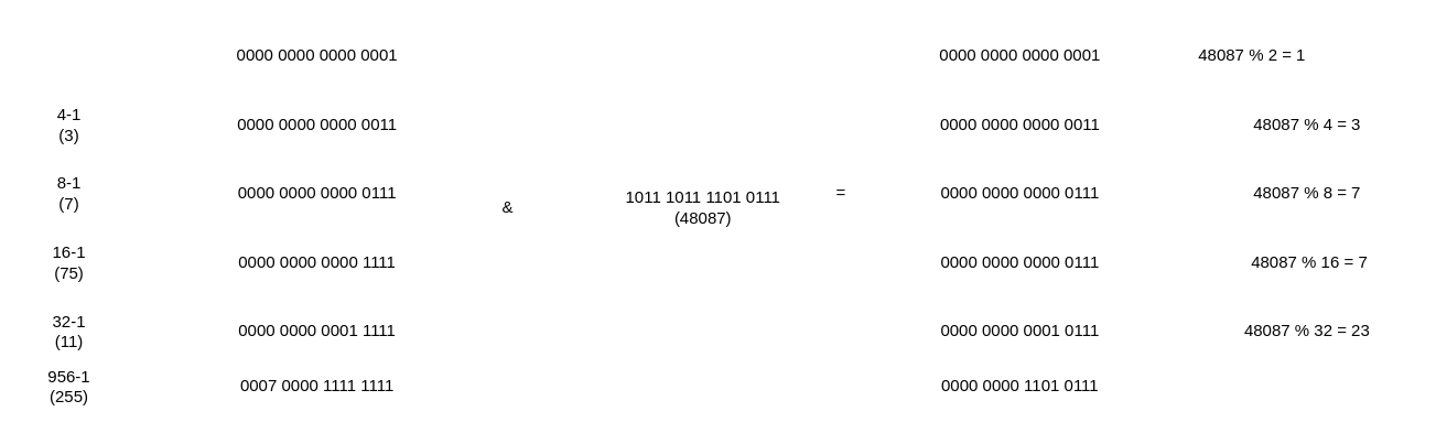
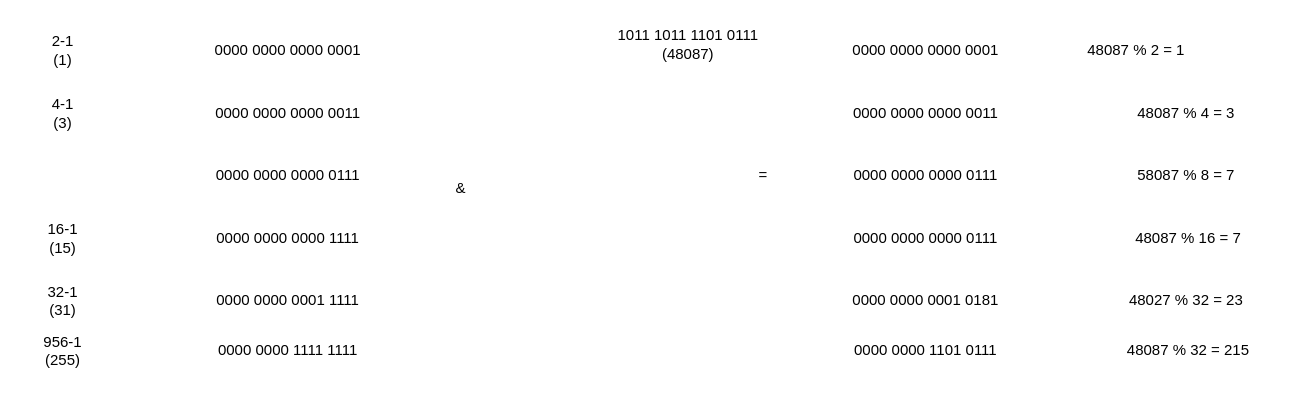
+ <mxCell id="2" value="2-1&lt;div&gt;(1)&lt;/div&gt;" style="text;html=1;align=center;verticalAlign=middle;whiteSpace=wrap;rounded=0;" vertex="1" parent="1"><mxGeometry x="20" y="20" width="60" height="40" as="geometry" /></mxCell>
- <mxCell id="4" value="8-1&lt;div&gt;(7)&lt;/div&gt;" style="text;html=1;align=center;verticalAlign=middle;whiteSpace=wrap;rounded=0;" vertex="1" parent="1"><mxGeometry x="20" y="120" width="60" height="40" as="geometry" /></mxCell>
- <mxCell id="22" value="48087&amp;nbsp;% 8 = 7&amp;nbsp;" style="text;html=1;align=center;verticalAlign=middle;whiteSpace=wrap;rounded=0;" vertex="1" parent="1"><mxGeometry x="880" y="120" width="140" height="40" as="geometry" /></mxCell>
+ <mxCell id="22" value="58087&amp;nbsp;% 8 = 7&amp;nbsp;" style="text;html=1;align=center;verticalAlign=middle;whiteSpace=wrap;rounded=0;" vertex="1" parent="1"><mxGeometry x="880" y="120" width="140" height="40" as="geometry" /></mxCell>
- <mxCell id="13" value="1011 1011 1101 0111&lt;br&gt;(48087)" style="text;html=1;align=center;verticalAlign=middle;whiteSpace=wrap;rounded=0;" vertex="1" parent="1"><mxGeometry x="440" y="130" width="140" height="40" as="geometry" /></mxCell>
+ <mxCell id="13" value="1011 1011 1101 0111&lt;br&gt;(48087)" style="text;html=1;align=center;verticalAlign=middle;whiteSpace=wrap;rounded=0;" vertex="1" parent="1"><mxGeometry x="480" y="15" width="140" height="40" as="geometry" /></mxCell>
- <mxCell id="5" value="16-1&lt;div&gt;(75)&lt;/div&gt;" style="text;html=1;align=center;verticalAlign=middle;whiteSpace=wrap;rounded=0;" vertex="1" parent="1"><mxGeometry x="20" y="170" width="60" height="40" as="geometry" /></mxCell>
+ <mxCell id="5" value="16-1&lt;div&gt;(15)&lt;/div&gt;" style="text;html=1;align=center;verticalAlign=middle;whiteSpace=wrap;rounded=0;" vertex="1" parent="1"><mxGeometry x="20" y="170" width="60" height="40" as="geometry" /></mxCell>
- <mxCell id="6" value="32-1&lt;div&gt;(11)&lt;/div&gt;" style="text;html=1;align=center;verticalAlign=middle;whiteSpace=wrap;rounded=0;" vertex="1" parent="1"><mxGeometry x="20" y="220" width="60" height="40" as="geometry" /></mxCell>
+ <mxCell id="6" value="32-1&lt;div&gt;(31)&lt;/div&gt;" style="text;html=1;align=center;verticalAlign=middle;whiteSpace=wrap;rounded=0;" vertex="1" parent="1"><mxGeometry x="20" y="220" width="60" height="40" as="geometry" /></mxCell>
- <mxCell id="18" value="0000 0000 0001 0111" style="text;html=1;align=center;verticalAlign=middle;whiteSpace=wrap;rounded=0;" vertex="1" parent="1"><mxGeometry x="670" y="220" width="140" height="40" as="geometry" /></mxCell>
+ <mxCell id="18" value="0000 0000 0001 0181" style="text;html=1;align=center;verticalAlign=middle;whiteSpace=wrap;rounded=0;" vertex="1" parent="1"><mxGeometry x="670" y="220" width="140" height="40" as="geometry" /></mxCell>
- <mxCell id="24" value="48087&amp;nbsp;% 32 = 23&amp;nbsp;" style="text;html=1;align=center;verticalAlign=middle;whiteSpace=wrap;rounded=0;" vertex="1" parent="1"><mxGeometry x="880" y="220" width="140" height="40" as="geometry" /></mxCell>
+ <mxCell id="24" value="48027&amp;nbsp;% 32 = 23&amp;nbsp;" style="text;html=1;align=center;verticalAlign=middle;whiteSpace=wrap;rounded=0;" vertex="1" parent="1"><mxGeometry x="880" y="220" width="140" height="40" as="geometry" /></mxCell>
- <mxCell id="26" value="&lt;span style=&quot;&quot;&gt;0007 0000&amp;nbsp;&lt;/span&gt;1111 1111" style="text;html=1;align=center;verticalAlign=middle;whiteSpace=wrap;rounded=0;" vertex="1" parent="1"><mxGeometry x="160" y="260" width="140" height="40" as="geometry" /></mxCell>
+ <mxCell id="26" value="&lt;span style=&quot;&quot;&gt;0000 0000&amp;nbsp;&lt;/span&gt;1111 1111" style="text;html=1;align=center;verticalAlign=middle;whiteSpace=wrap;rounded=0;" vertex="1" parent="1"><mxGeometry x="160" y="260" width="140" height="40" as="geometry" /></mxCell>
+ <mxCell id="28" value="48087&amp;nbsp;% 32 = 215" style="text;html=1;align=center;verticalAlign=middle;whiteSpace=wrap;rounded=0;" vertex="1" parent="1"><mxGeometry x="880" y="260" width="140" height="40" as="geometry" /></mxCell>
